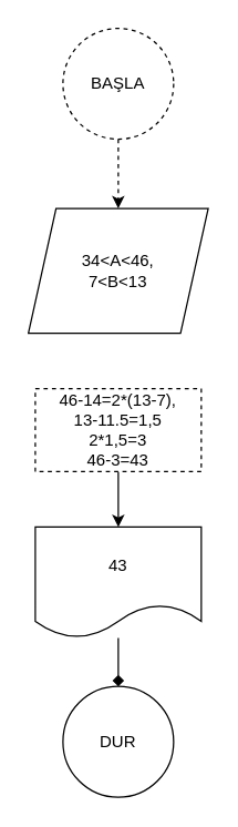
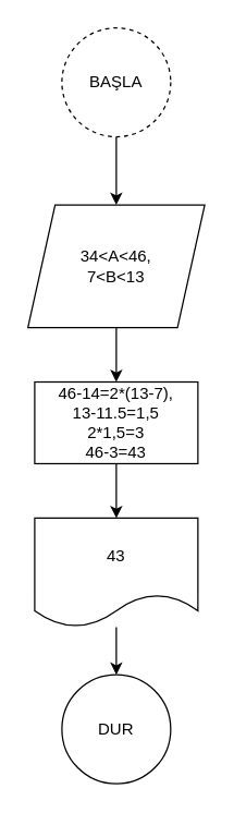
- <mxCell id="3" value="" style="edgeStyle=orthogonalEdgeStyle;rounded=0;orthogonalLoop=1;jettySize=auto;html=1;dashed=1;" edge="1" parent="1" source="4" target="6"><mxGeometry relative="1" as="geometry" /></mxCell>
+ <mxCell id="3" value="" style="edgeStyle=orthogonalEdgeStyle;rounded=0;orthogonalLoop=1;jettySize=auto;html=1;" edge="1" parent="1" source="4" target="6"><mxGeometry relative="1" as="geometry" /></mxCell>
+ <mxCell id="5" value="" style="edgeStyle=orthogonalEdgeStyle;rounded=0;orthogonalLoop=1;jettySize=auto;html=1;" edge="1" parent="1" source="6" target="8"><mxGeometry relative="1" as="geometry" /></mxCell>
- <mxCell id="8" value="46-14=2*(13-7),&lt;br&gt;13-11.5=1,5&lt;br&gt;2*1,5=3&lt;br&gt;46-3=43" style="rounded=0;whiteSpace=wrap;html=1;dashed=1;" vertex="1" parent="1"><mxGeometry x="25" y="280" width="120" height="60" as="geometry" /></mxCell>
+ <mxCell id="8" value="46-14=2*(13-7),&lt;br&gt;13-11.5=1,5&lt;br&gt;2*1,5=3&lt;br&gt;46-3=43" style="rounded=0;whiteSpace=wrap;html=1;" vertex="1" parent="1"><mxGeometry x="25" y="280" width="120" height="60" as="geometry" /></mxCell>
- <mxCell id="9" value="" style="edgeStyle=orthogonalEdgeStyle;rounded=0;orthogonalLoop=1;jettySize=auto;html=1;endArrow=diamond;" edge="1" parent="1" source="10" target="2"><mxGeometry relative="1" as="geometry" /></mxCell>
+ <mxCell id="9" value="" style="edgeStyle=orthogonalEdgeStyle;rounded=0;orthogonalLoop=1;jettySize=auto;html=1;" edge="1" parent="1" source="10" target="2"><mxGeometry relative="1" as="geometry" /></mxCell>
